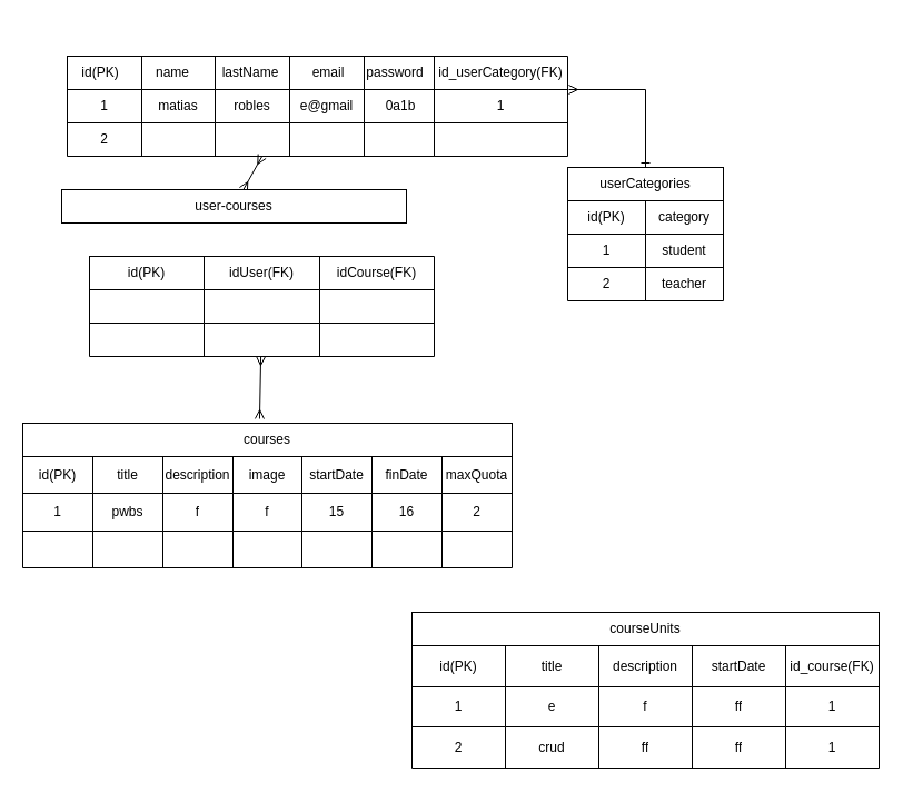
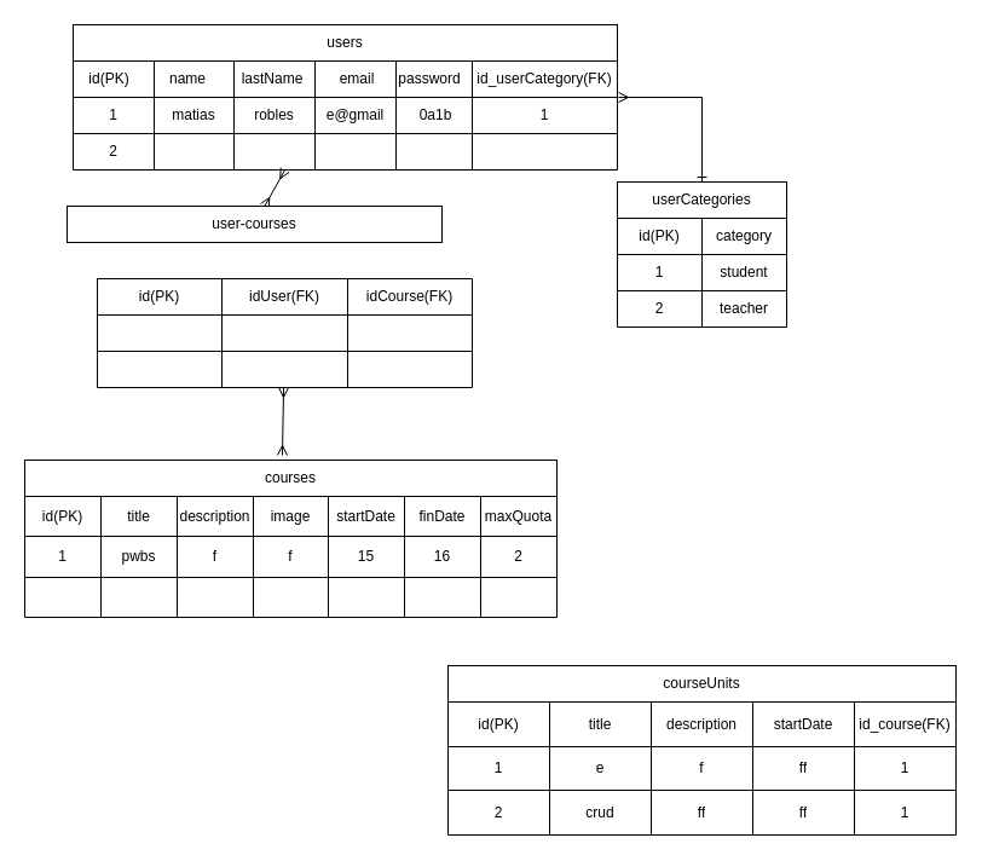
+ <mxCell id="21" value="users" style="rounded=0;whiteSpace=wrap;html=1;" vertex="1" parent="1"><mxGeometry x="60" y="20" width="450" height="30" as="geometry" /></mxCell>
